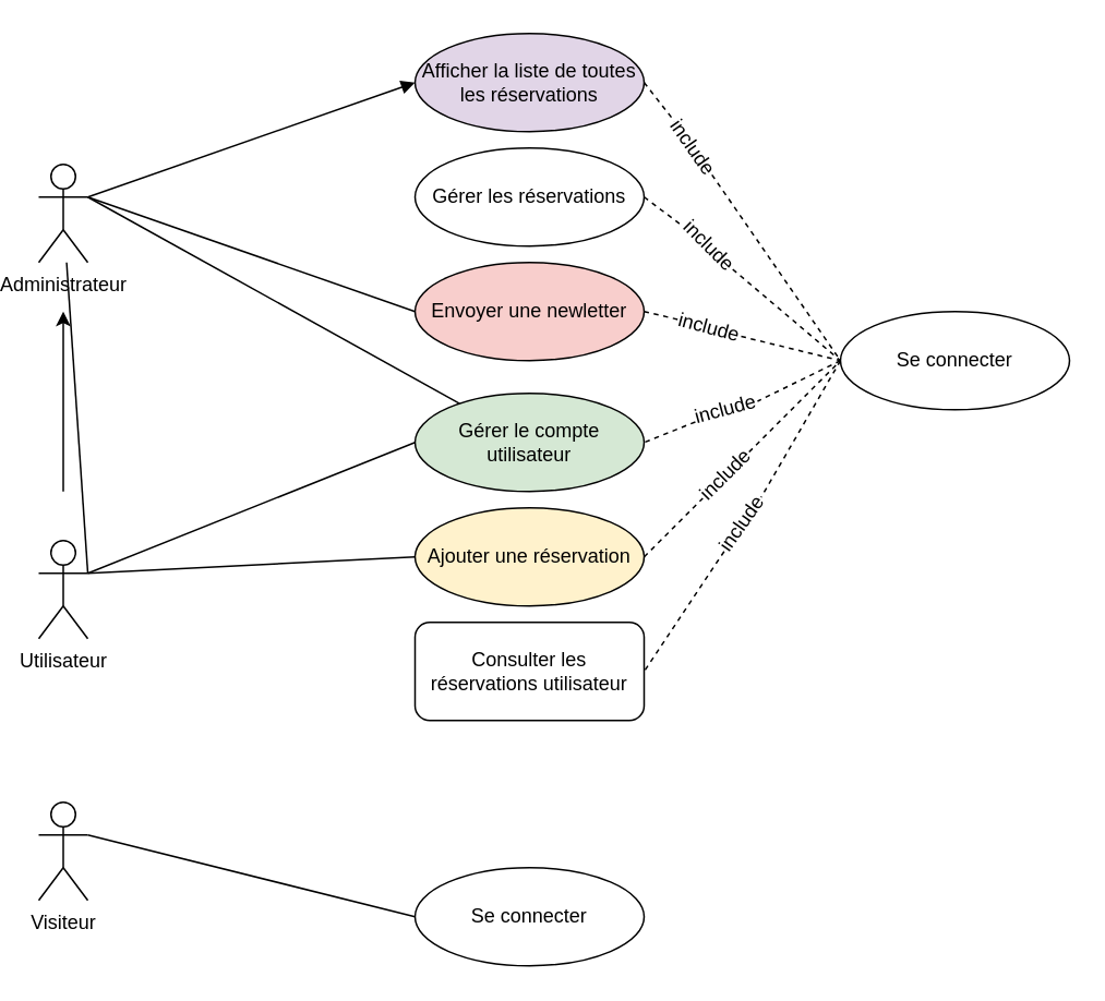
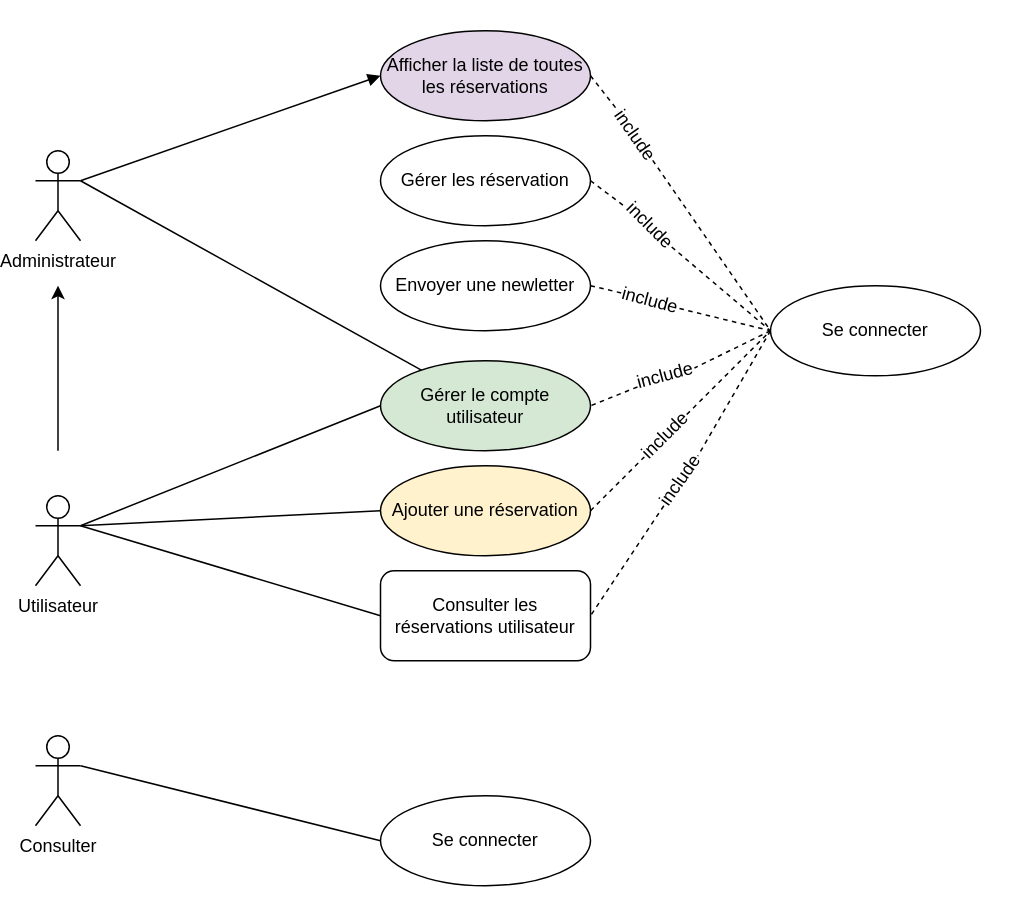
- <mxCell id="7" value="Gérer les réservations" style="ellipse;whiteSpace=wrap;html=1;" vertex="1" parent="1"><mxGeometry x="250" y="90" width="140" height="60" as="geometry" /></mxCell>
+ <mxCell id="7" value="Gérer les réservation" style="ellipse;whiteSpace=wrap;html=1;" vertex="1" parent="1"><mxGeometry x="250" y="90" width="140" height="60" as="geometry" /></mxCell>
- <mxCell id="14" value="" style="endArrow=none;html=1;entryX=0;entryY=0.5;entryDx=0;entryDy=0;exitX=1;exitY=0.333;exitDx=0;exitDy=0;exitPerimeter=0;" edge="1" parent="1" source="4" target="8"><mxGeometry width="50" height="50" relative="1" as="geometry"><mxPoint x="70" y="160" as="sourcePoint" /><mxPoint x="270" y="70" as="targetPoint" /></mxGeometry></mxCell>
- <mxCell id="8" value="Envoyer une newletter" style="ellipse;whiteSpace=wrap;html=1;fillColor=#f8cecc;" vertex="1" parent="1"><mxGeometry x="250" y="160" width="140" height="60" as="geometry" /></mxCell>
+ <mxCell id="8" value="Envoyer une newletter" style="ellipse;whiteSpace=wrap;html=1;" vertex="1" parent="1"><mxGeometry x="250" y="160" width="140" height="60" as="geometry" /></mxCell>
- <mxCell id="17" value="" style="endArrow=none;html=1;exitX=1;exitY=0.333;exitDx=0;exitDy=0;exitPerimeter=0;" edge="1" parent="1" source="3" target="4"><mxGeometry width="50" height="50" relative="1" as="geometry"><mxPoint x="70" y="300" as="sourcePoint" /><mxPoint x="270" y="280" as="targetPoint" /></mxGeometry></mxCell>
+ <mxCell id="17" value="" style="endArrow=none;html=1;entryX=0;entryY=0.5;entryDx=0;entryDy=0;exitX=1;exitY=0.333;exitDx=0;exitDy=0;exitPerimeter=0;" edge="1" parent="1" source="3" target="11"><mxGeometry width="50" height="50" relative="1" as="geometry"><mxPoint x="70" y="300" as="sourcePoint" /><mxPoint x="270" y="280" as="targetPoint" /></mxGeometry></mxCell>
- <mxCell id="5" value="Visiteur" style="shape=umlActor;verticalLabelPosition=bottom;labelBackgroundColor=#ffffff;verticalAlign=top;html=1;outlineConnect=0;" vertex="1" parent="1"><mxGeometry x="20" y="490" width="30" height="60" as="geometry" /></mxCell>
+ <mxCell id="5" value="Consulter" style="shape=umlActor;verticalLabelPosition=bottom;labelBackgroundColor=#ffffff;verticalAlign=top;html=1;outlineConnect=0;" vertex="1" parent="1"><mxGeometry x="20" y="490" width="30" height="60" as="geometry" /></mxCell>
